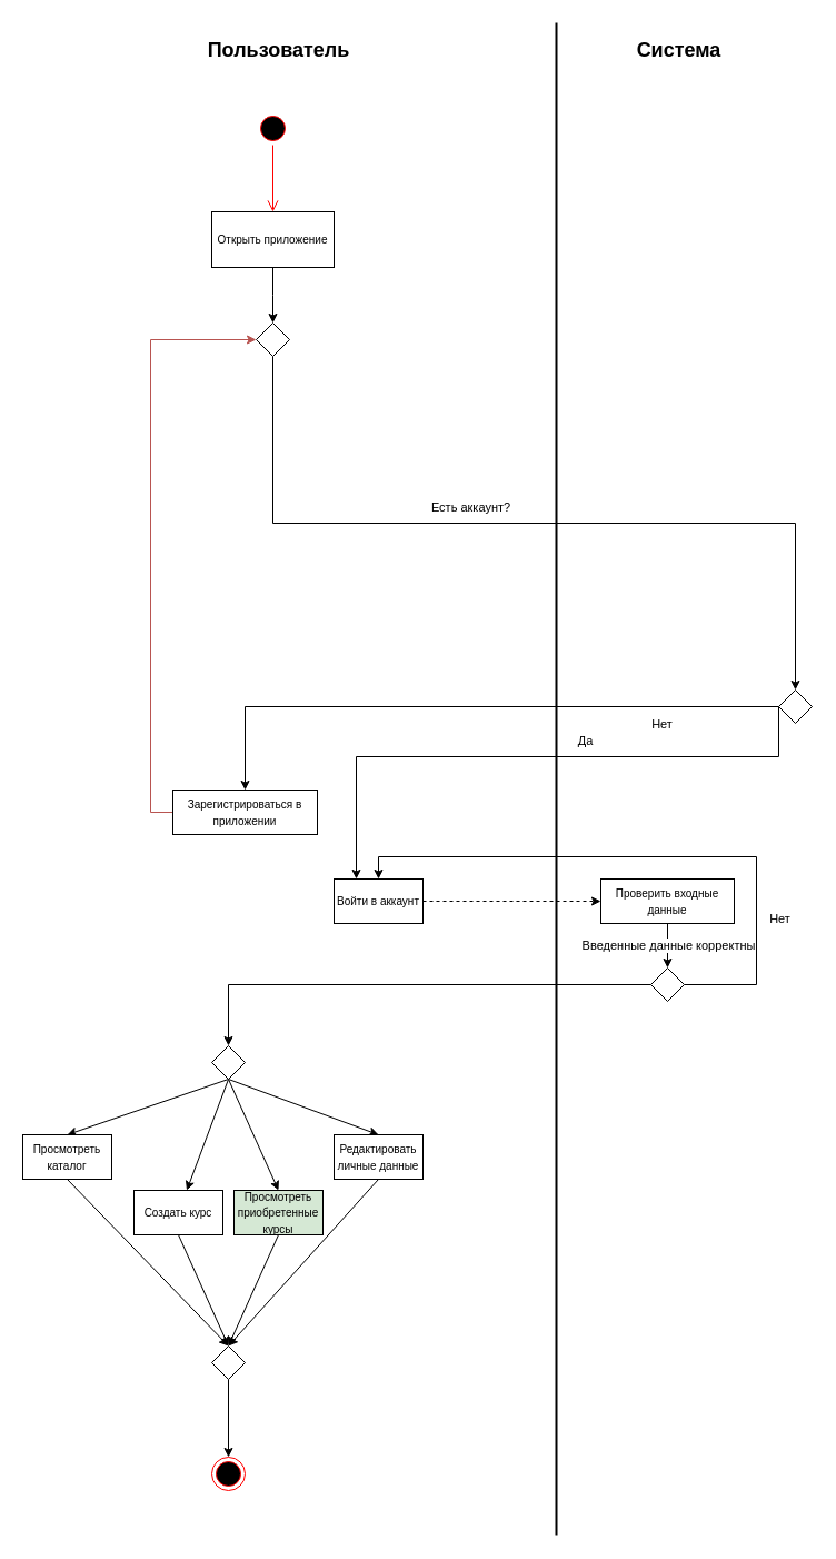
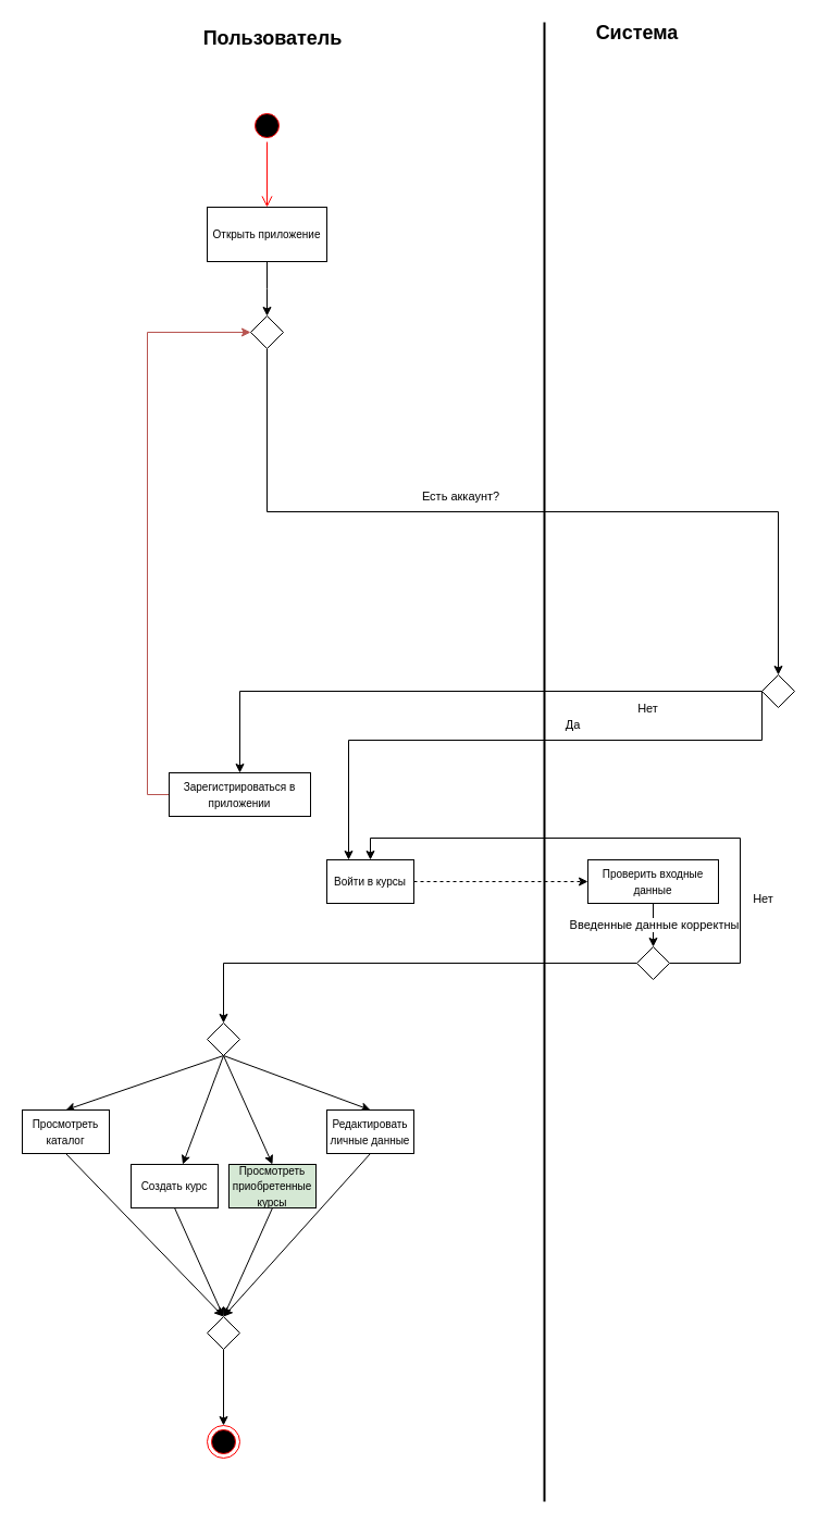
- <mxCell id="3" value="&lt;font style=&quot;font-size: 18px;&quot;&gt;&lt;b&gt;Пользователь&lt;/b&gt;&lt;/font&gt;" style="text;html=1;align=center;verticalAlign=middle;resizable=0;points=[];autosize=1;strokeColor=none;fillColor=none;" vertex="1" parent="1"><mxGeometry x="175" y="25" width="150" height="40" as="geometry" /></mxCell>
+ <mxCell id="3" value="&lt;font style=&quot;font-size: 18px;&quot;&gt;&lt;b&gt;Пользователь&lt;/b&gt;&lt;/font&gt;" style="text;html=1;align=center;verticalAlign=middle;resizable=0;points=[];autosize=1;strokeColor=none;fillColor=none;" vertex="1" parent="1"><mxGeometry x="175" y="15" width="150" height="40" as="geometry" /></mxCell>
- <mxCell id="4" value="&lt;font style=&quot;font-size: 18px;&quot;&gt;&lt;b&gt;Система&lt;/b&gt;&lt;/font&gt;" style="text;html=1;align=center;verticalAlign=middle;resizable=0;points=[];autosize=1;strokeColor=none;fillColor=none;" vertex="1" parent="1"><mxGeometry x="560" y="25" width="100" height="40" as="geometry" /></mxCell>
+ <mxCell id="4" value="&lt;font style=&quot;font-size: 18px;&quot;&gt;&lt;b&gt;Система&lt;/b&gt;&lt;/font&gt;" style="text;html=1;align=center;verticalAlign=middle;resizable=0;points=[];autosize=1;strokeColor=none;fillColor=none;" vertex="1" parent="1"><mxGeometry x="535" y="10" width="100" height="40" as="geometry" /></mxCell>
- <mxCell id="18" value="&lt;font style=&quot;font-size: 10px;&quot;&gt;Войти в аккаунт&lt;/font&gt;" style="html=1;whiteSpace=wrap;" vertex="1" parent="1"><mxGeometry x="300" y="790" width="80" height="40" as="geometry" /></mxCell>
+ <mxCell id="18" value="&lt;font style=&quot;font-size: 10px;&quot;&gt;Войти в курсы&lt;/font&gt;" style="html=1;whiteSpace=wrap;" vertex="1" parent="1"><mxGeometry x="300" y="790" width="80" height="40" as="geometry" /></mxCell>
